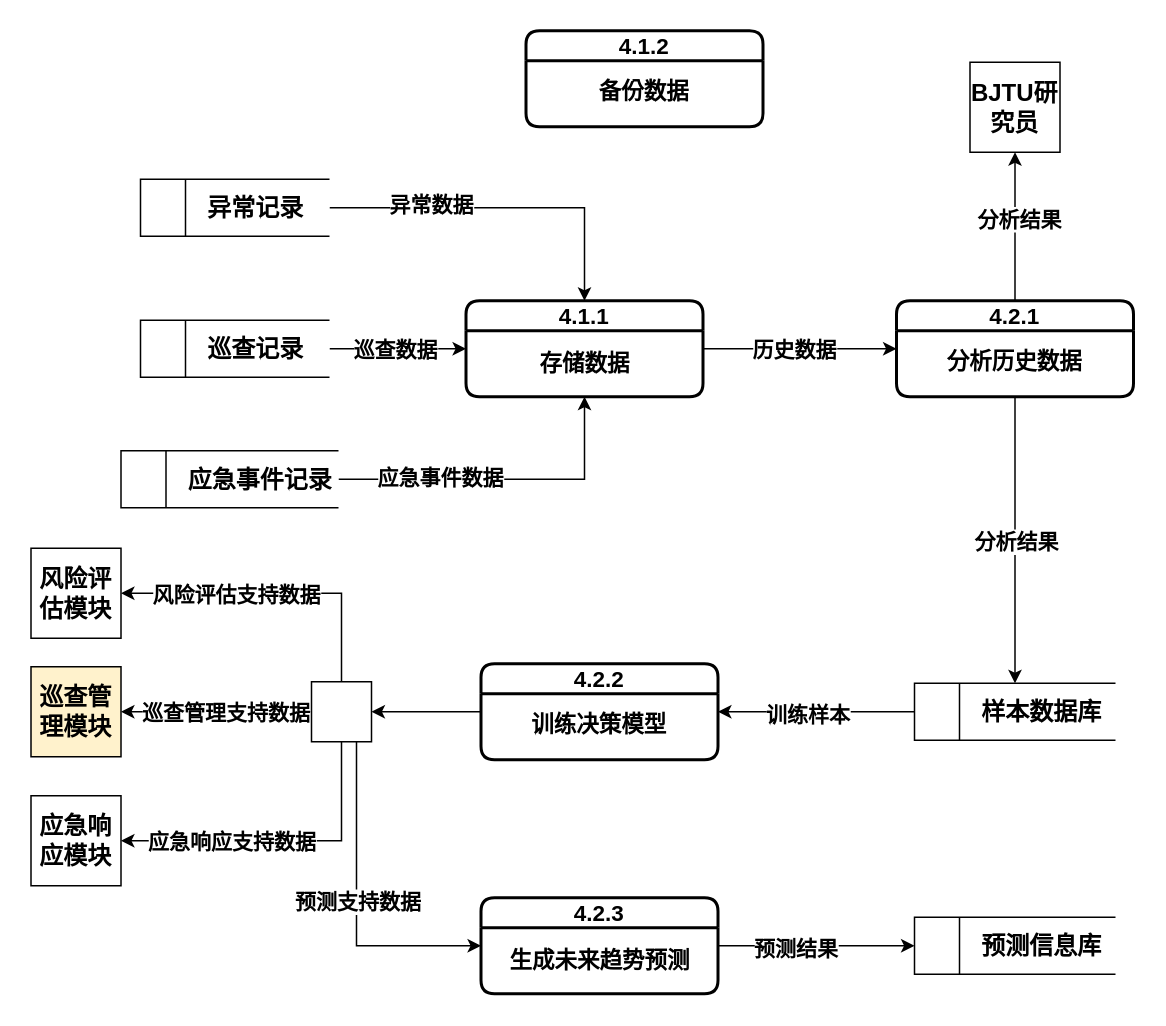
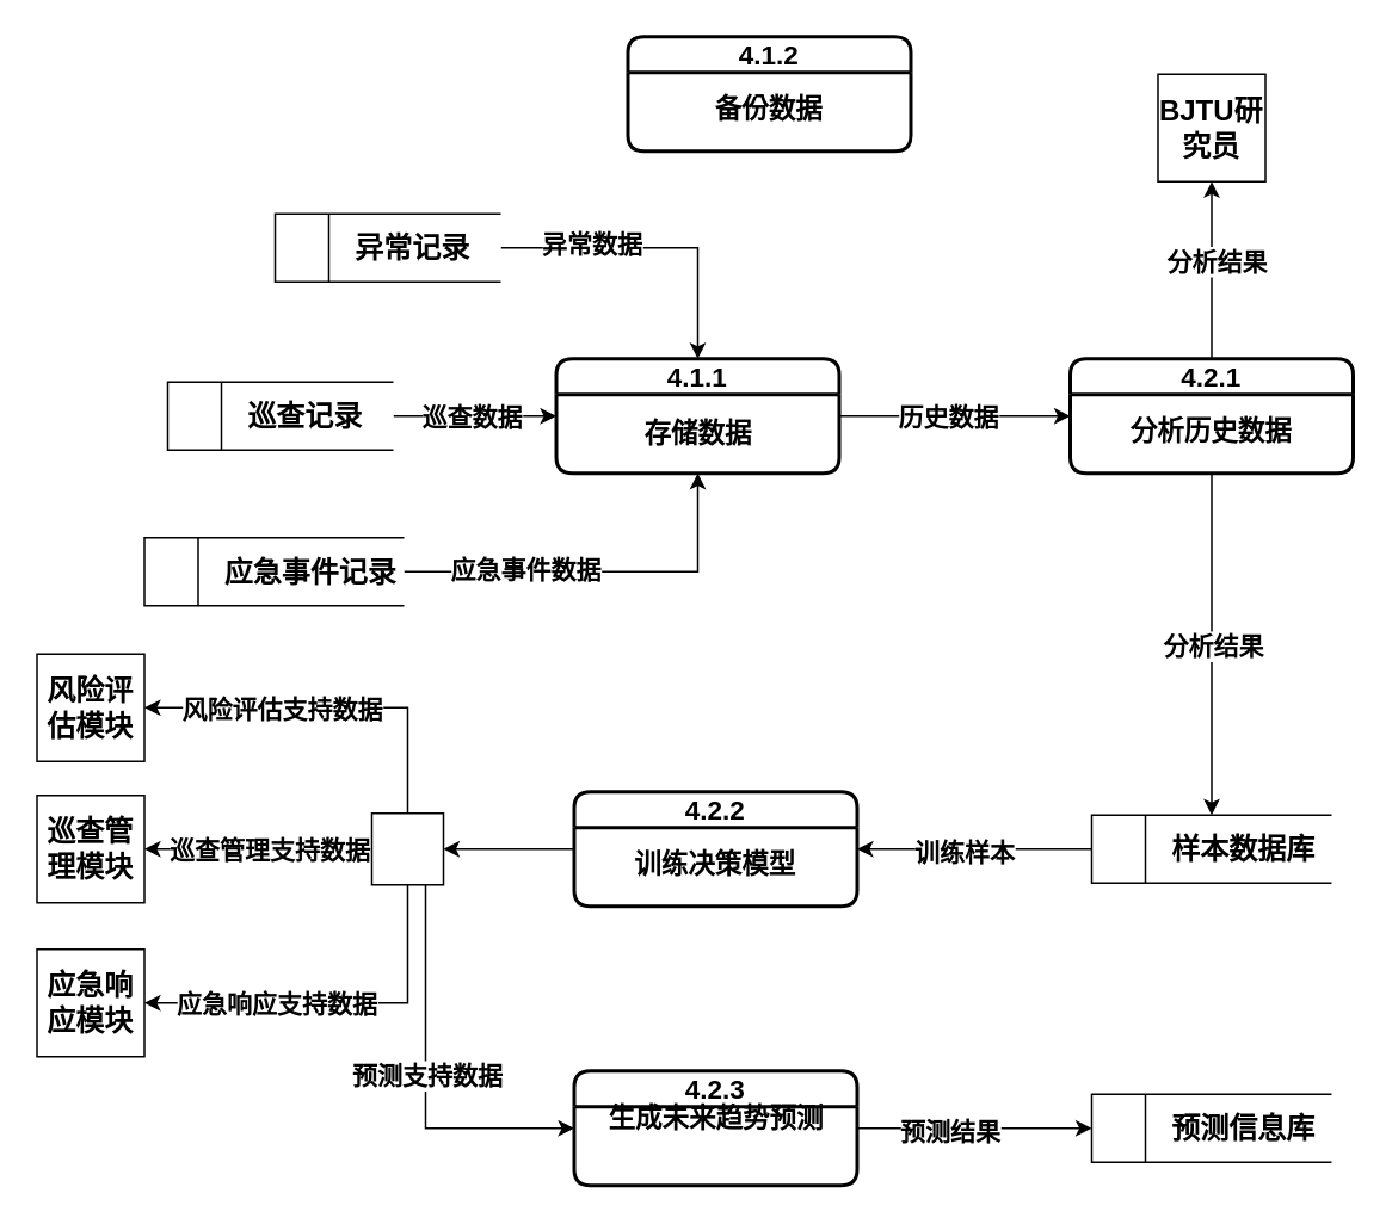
- <mxCell id="14" value="&lt;font style=&quot;font-size: 16px;&quot;&gt;&lt;b&gt;&amp;nbsp; &amp;nbsp; &amp;nbsp; &amp;nbsp; &amp;nbsp;异常记录&lt;/b&gt;&lt;/font&gt;" style="html=1;dashed=0;whiteSpace=wrap;shape=mxgraph.dfd.dataStoreID;align=left;spacingLeft=3;points=[[0,0],[0.5,0],[1,0],[0,0.5],[1,0.5],[0,1],[0.5,1],[1,1]];" vertex="1" parent="1"><mxGeometry x="93" y="119" width="126" height="38" as="geometry" /></mxCell>
+ <mxCell id="14" value="&lt;font style=&quot;font-size: 16px;&quot;&gt;&lt;b&gt;&amp;nbsp; &amp;nbsp; &amp;nbsp; &amp;nbsp; &amp;nbsp;异常记录&lt;/b&gt;&lt;/font&gt;" style="html=1;dashed=0;whiteSpace=wrap;shape=mxgraph.dfd.dataStoreID;align=left;spacingLeft=3;points=[[0,0],[0.5,0],[1,0],[0,0.5],[1,0.5],[0,1],[0.5,1],[1,1]];" vertex="1" parent="1"><mxGeometry x="153" y="119" width="126" height="38" as="geometry" /></mxCell>
- <mxCell id="42" value="&lt;b style=&quot;font-size: 16px;&quot;&gt;巡查管理模块&lt;/b&gt;" style="rounded=0;whiteSpace=wrap;html=1;fillColor=#fff2cc;" vertex="1" parent="1"><mxGeometry x="20" y="444" width="60" height="60" as="geometry" /></mxCell>
+ <mxCell id="42" value="&lt;b style=&quot;font-size: 16px;&quot;&gt;巡查管理模块&lt;/b&gt;" style="rounded=0;whiteSpace=wrap;html=1;" vertex="1" parent="1"><mxGeometry x="20" y="444" width="60" height="60" as="geometry" /></mxCell>
- <mxCell id="32" value="生成未来趋势预测" style="text;html=1;align=center;verticalAlign=middle;whiteSpace=wrap;rounded=0;fontSize=15;fontStyle=1" vertex="1" parent="31"><mxGeometry x="15.5" y="26" width="127" height="30" as="geometry" /></mxCell>
+ <mxCell id="32" value="生成未来趋势预测" style="text;html=1;align=center;verticalAlign=middle;whiteSpace=wrap;rounded=0;fontSize=15;fontStyle=1" vertex="1" parent="31"><mxGeometry x="15.5" y="11" width="127" height="30" as="geometry" /></mxCell>
